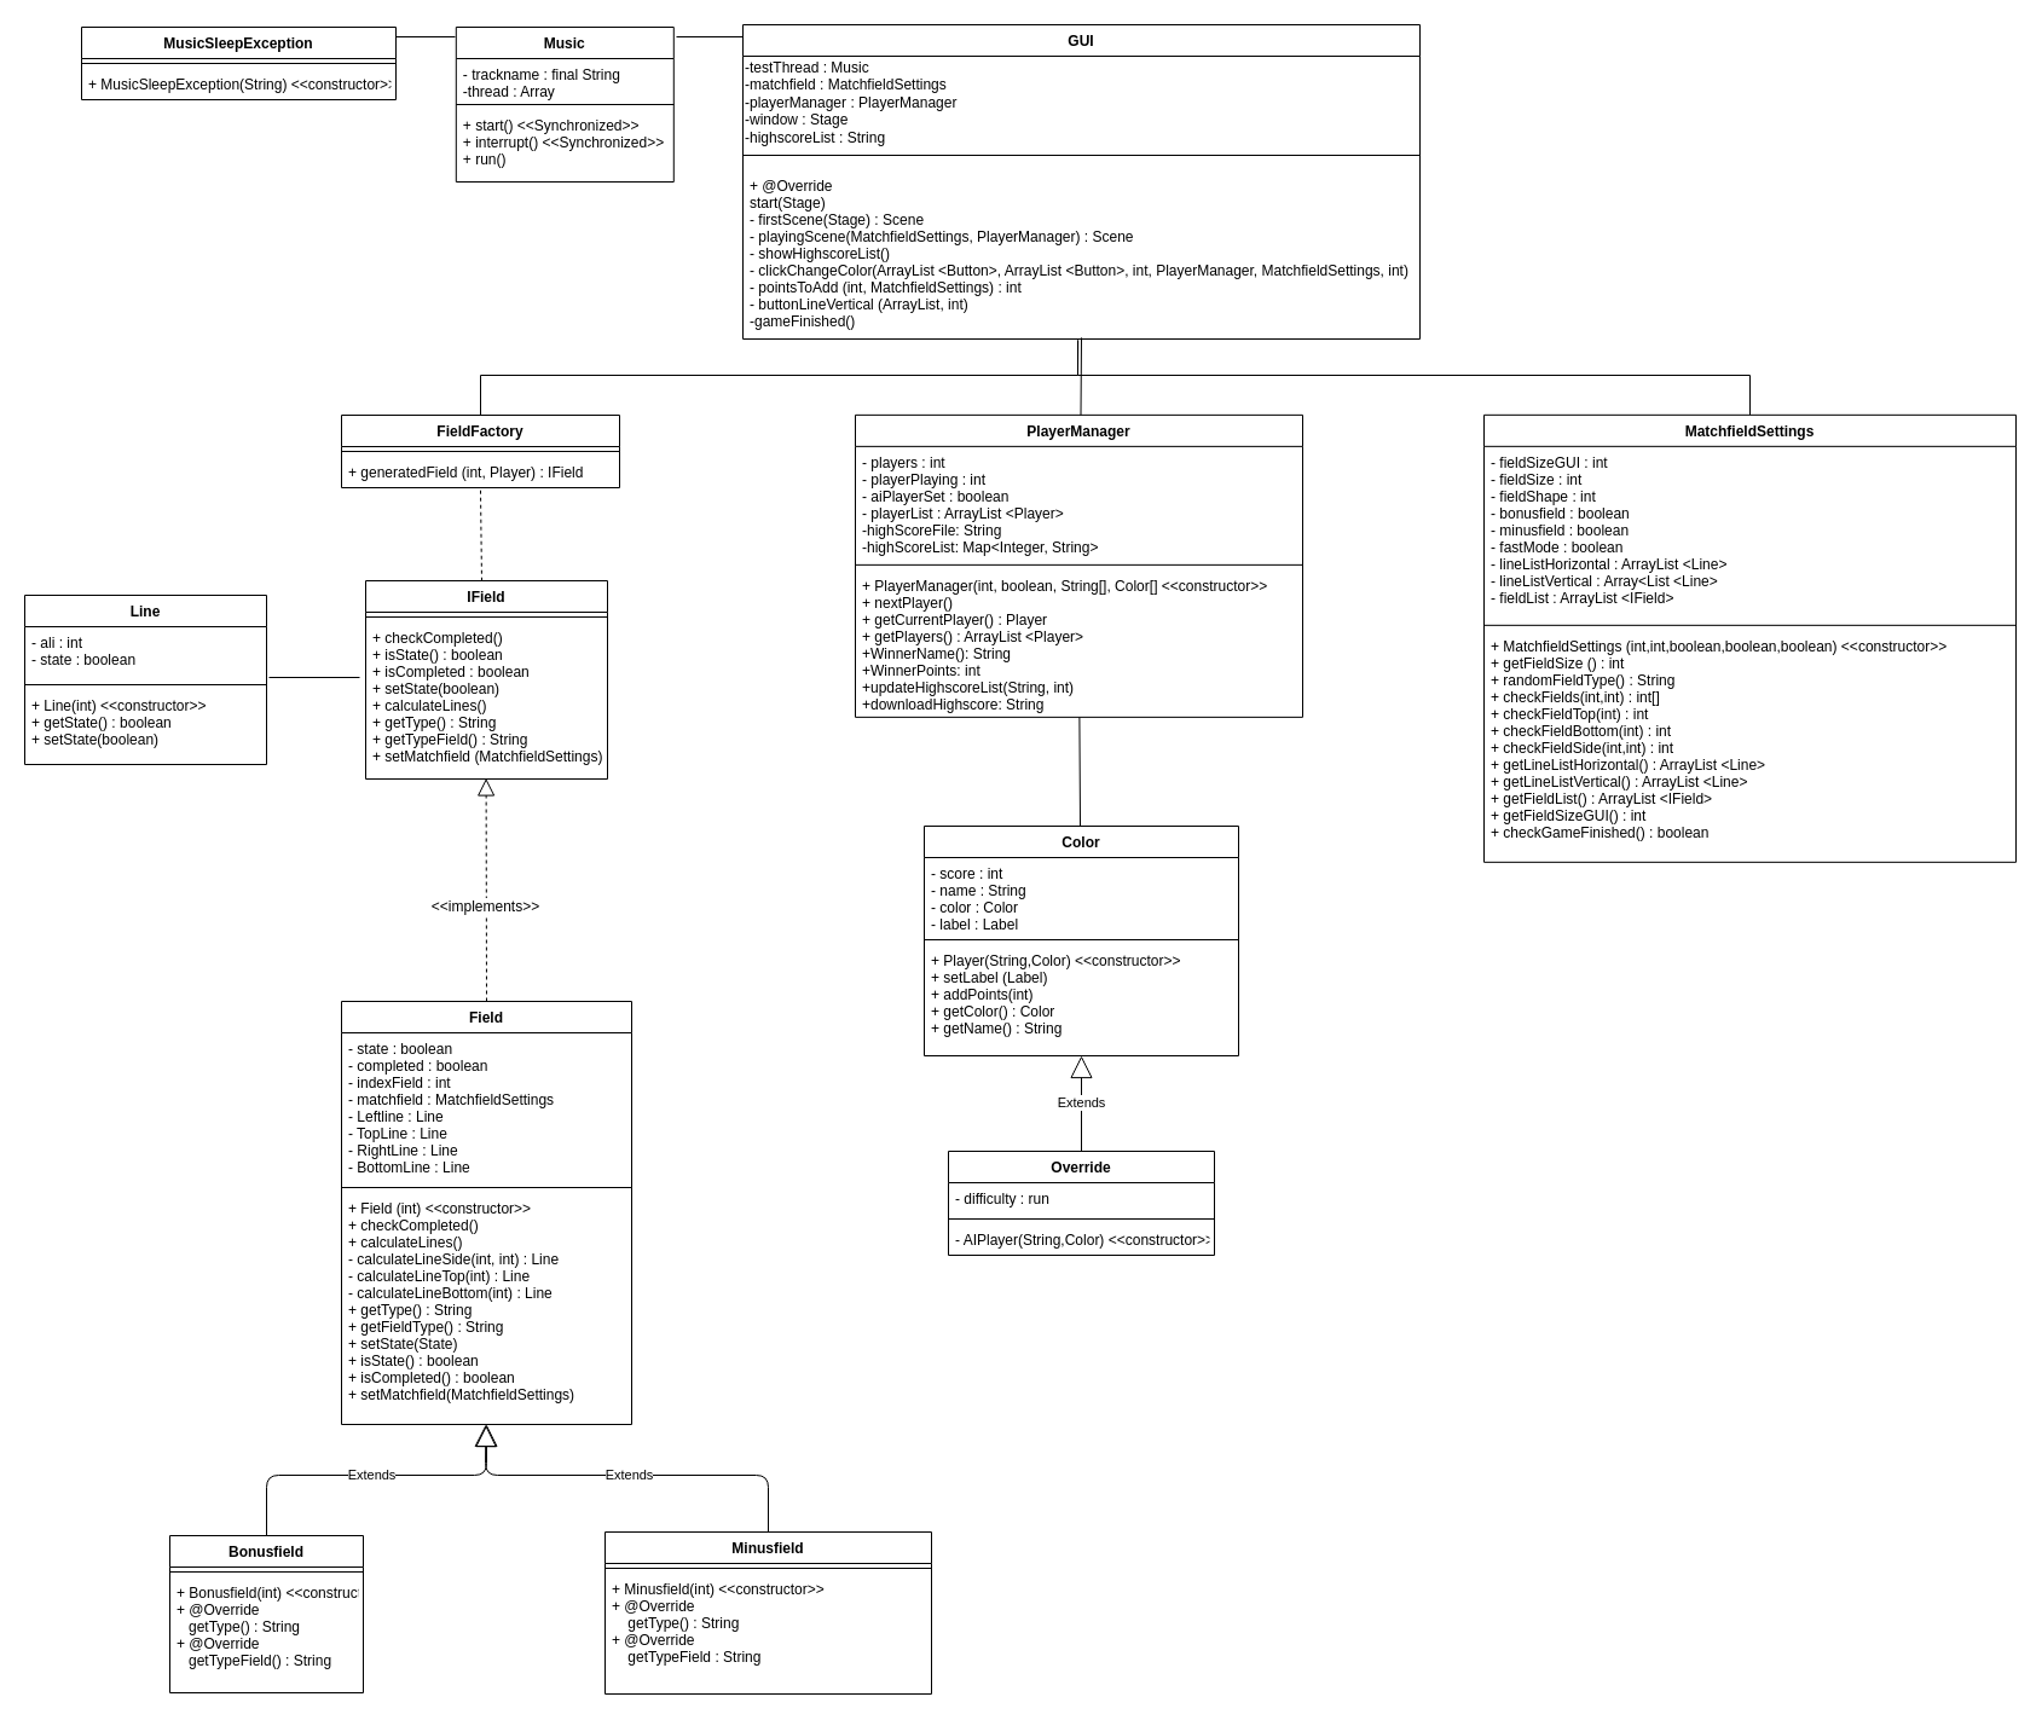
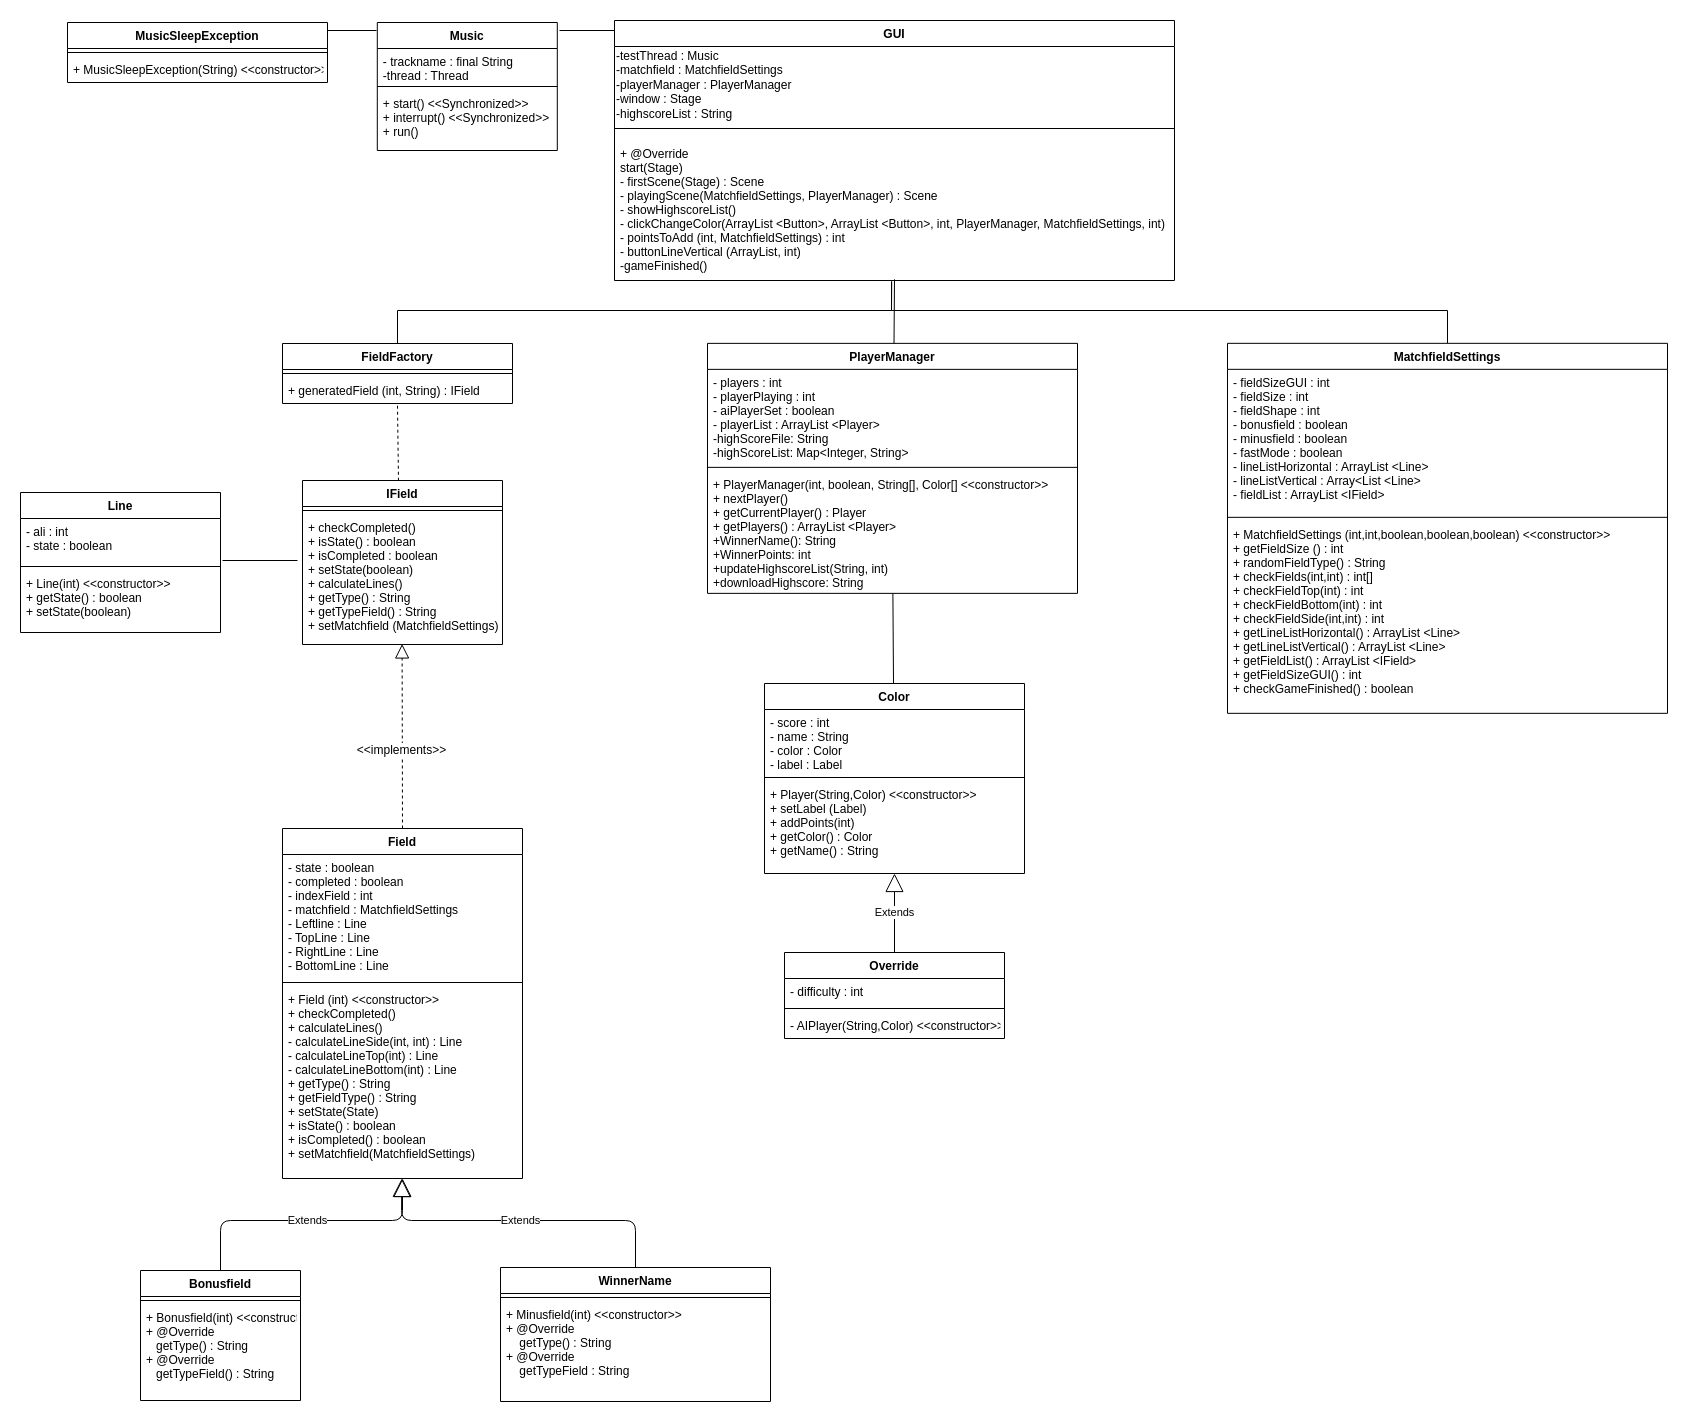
- <mxCell id="54" value="- trackname : final String&#10;-thread : Array" style="text;strokeColor=none;fillColor=none;align=left;verticalAlign=top;spacingLeft=4;spacingRight=4;overflow=hidden;rotatable=0;points=[[0,0.5],[1,0.5]];portConstraint=eastwest;" parent="53" vertex="1"><mxGeometry y="26" width="180" height="34" as="geometry" /></mxCell>
+ <mxCell id="54" value="- trackname : final String&#10;-thread : Thread" style="text;strokeColor=none;fillColor=none;align=left;verticalAlign=top;spacingLeft=4;spacingRight=4;overflow=hidden;rotatable=0;points=[[0,0.5],[1,0.5]];portConstraint=eastwest;" parent="53" vertex="1"><mxGeometry y="26" width="180" height="34" as="geometry" /></mxCell>
- <mxCell id="16" value="+ generatedField (int, Player) : IField" style="text;strokeColor=none;fillColor=none;align=left;verticalAlign=top;spacingLeft=4;spacingRight=4;overflow=hidden;rotatable=0;points=[[0,0.5],[1,0.5]];portConstraint=eastwest;" parent="14" vertex="1"><mxGeometry y="34" width="230" height="26" as="geometry" /></mxCell>
+ <mxCell id="16" value="+ generatedField (int, String) : IField" style="text;strokeColor=none;fillColor=none;align=left;verticalAlign=top;spacingLeft=4;spacingRight=4;overflow=hidden;rotatable=0;points=[[0,0.5],[1,0.5]];portConstraint=eastwest;" parent="14" vertex="1"><mxGeometry y="34" width="230" height="26" as="geometry" /></mxCell>
- <mxCell id="33" value="- difficulty : run" style="text;strokeColor=none;fillColor=none;align=left;verticalAlign=top;spacingLeft=4;spacingRight=4;overflow=hidden;rotatable=0;points=[[0,0.5],[1,0.5]];portConstraint=eastwest;" parent="32" vertex="1"><mxGeometry y="26" width="220" height="26" as="geometry" /></mxCell>
+ <mxCell id="33" value="- difficulty : int" style="text;strokeColor=none;fillColor=none;align=left;verticalAlign=top;spacingLeft=4;spacingRight=4;overflow=hidden;rotatable=0;points=[[0,0.5],[1,0.5]];portConstraint=eastwest;" parent="32" vertex="1"><mxGeometry y="26" width="220" height="26" as="geometry" /></mxCell>
- <mxCell id="29" value="Minusfield" style="swimlane;fontStyle=1;align=center;verticalAlign=top;childLayout=stackLayout;horizontal=1;startSize=26;horizontalStack=0;resizeParent=1;resizeParentMax=0;resizeLast=0;collapsible=1;marginBottom=0;" parent="1" vertex="1"><mxGeometry x="500" y="1267" width="270" height="134" as="geometry" /></mxCell>
+ <mxCell id="29" value="WinnerName" style="swimlane;fontStyle=1;align=center;verticalAlign=top;childLayout=stackLayout;horizontal=1;startSize=26;horizontalStack=0;resizeParent=1;resizeParentMax=0;resizeLast=0;collapsible=1;marginBottom=0;" parent="1" vertex="1"><mxGeometry x="500" y="1267" width="270" height="134" as="geometry" /></mxCell>
